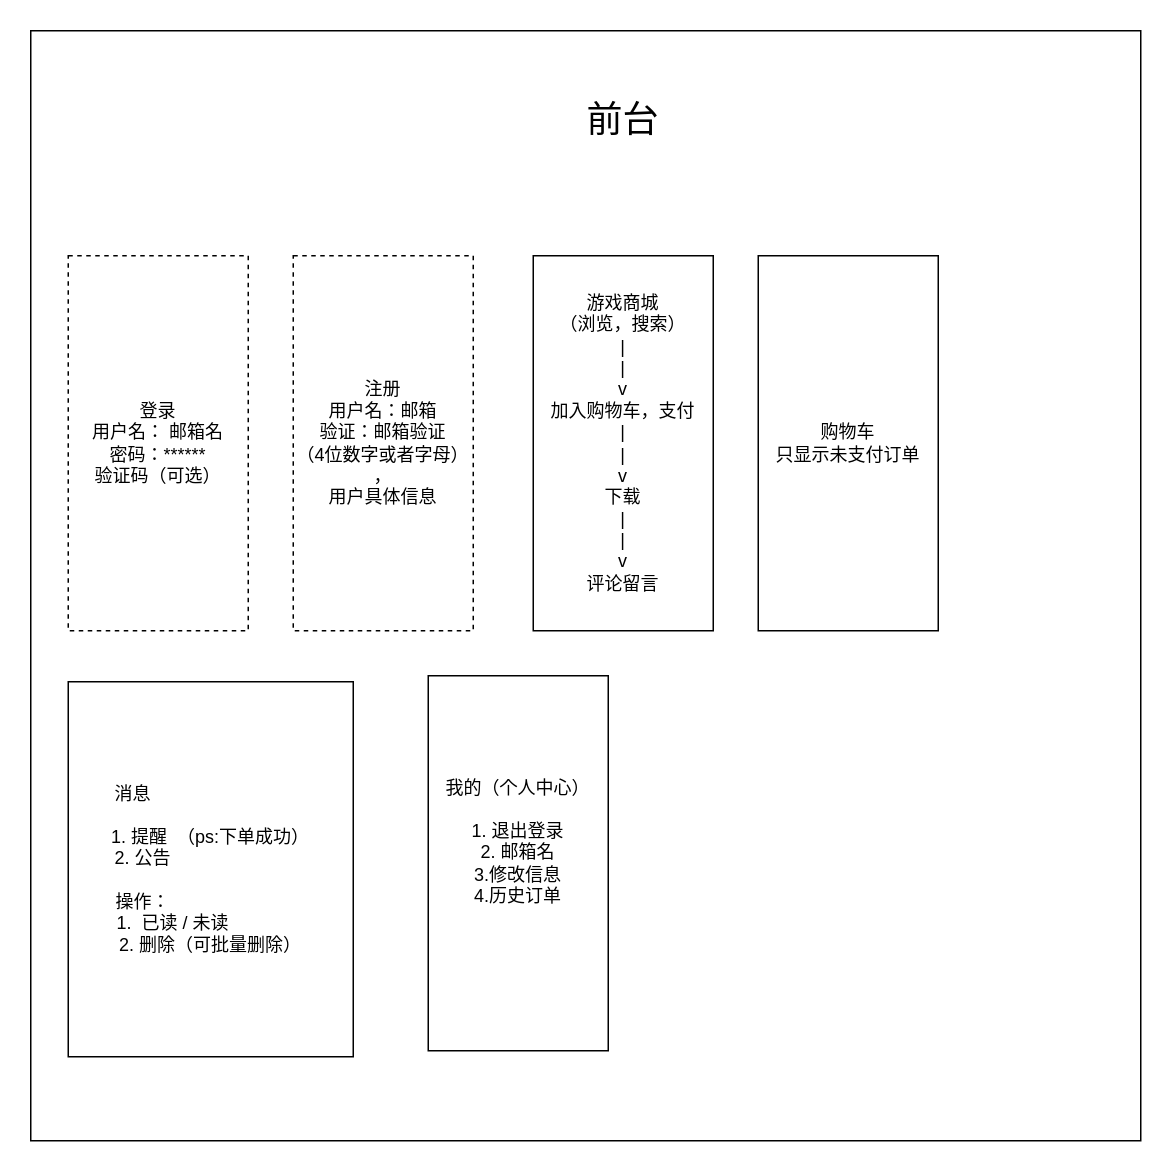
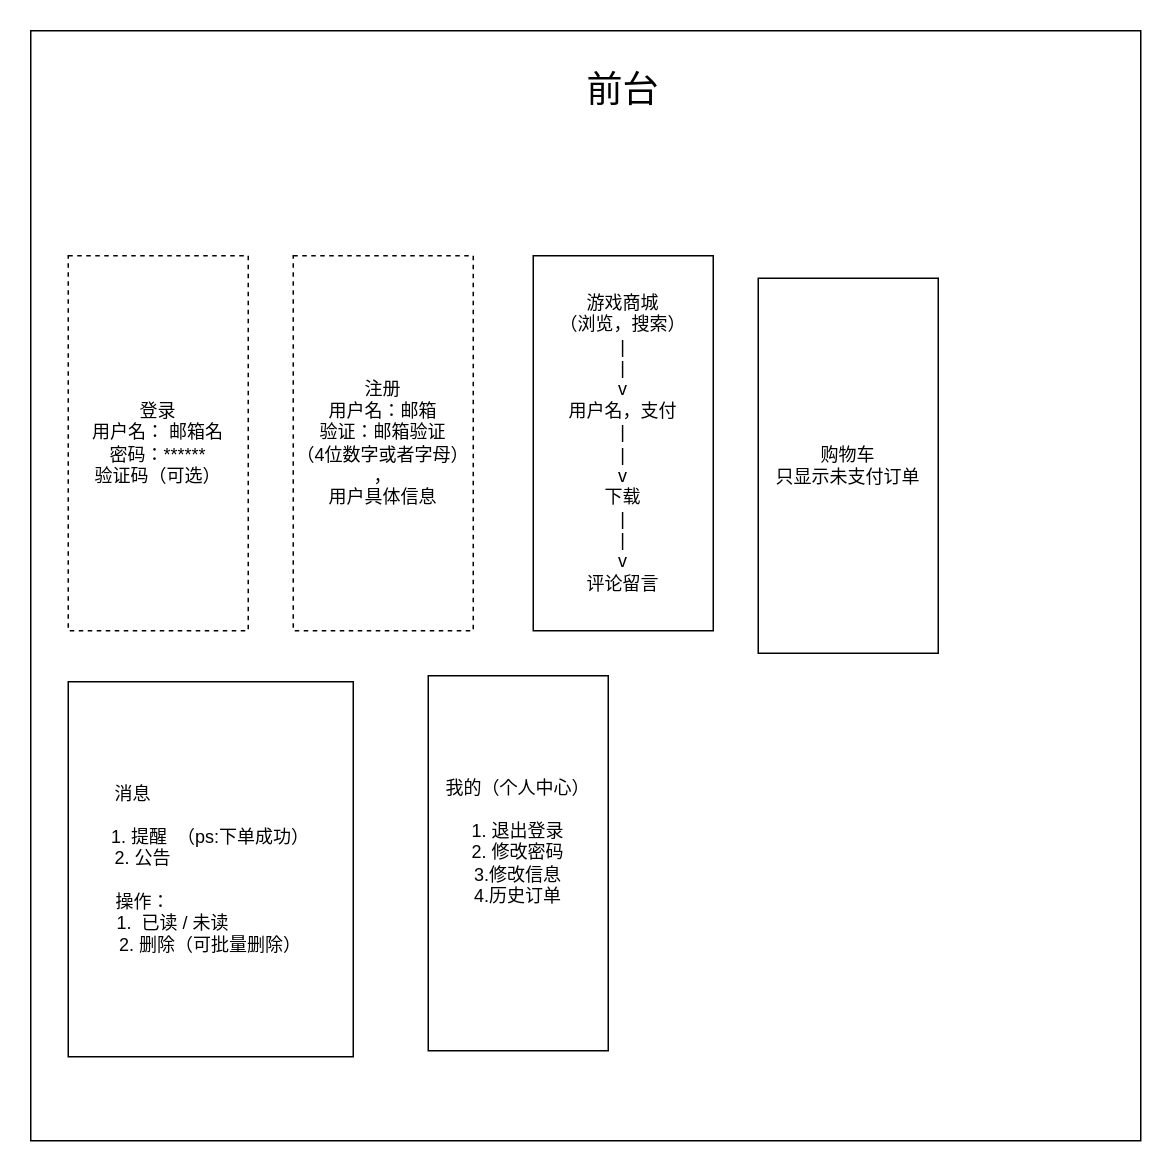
- <mxCell id="9" value="&lt;font style=&quot;font-size: 24px&quot;&gt;前台&lt;/font&gt;" style="text;html=1;strokeColor=none;fillColor=none;align=center;verticalAlign=middle;whiteSpace=wrap;rounded=0;" vertex="1" parent="1"><mxGeometry x="350" y="60" width="130" height="40" as="geometry" /></mxCell>
+ <mxCell id="9" value="&lt;font style=&quot;font-size: 24px&quot;&gt;前台&lt;/font&gt;" style="text;html=1;strokeColor=none;fillColor=none;align=center;verticalAlign=middle;whiteSpace=wrap;rounded=0;" vertex="1" parent="1"><mxGeometry x="350" y="40" width="130" height="40" as="geometry" /></mxCell>
- <mxCell id="5" value="游戏商城&lt;br&gt;（浏览，搜索）&lt;br&gt;|&lt;br&gt;|&lt;br&gt;v&lt;br&gt;加入购物车，支付&lt;br&gt;|&lt;br&gt;|&lt;br&gt;v&lt;br&gt;下载&lt;br&gt;|&lt;br&gt;|&lt;br&gt;v&lt;br&gt;评论留言&lt;br&gt;" style="rounded=0;whiteSpace=wrap;html=1;" vertex="1" parent="1"><mxGeometry x="355" y="170" width="120" height="250" as="geometry" /></mxCell>
+ <mxCell id="5" value="游戏商城&lt;br&gt;（浏览，搜索）&lt;br&gt;|&lt;br&gt;|&lt;br&gt;v&lt;br&gt;用户名，支付&lt;br&gt;|&lt;br&gt;|&lt;br&gt;v&lt;br&gt;下载&lt;br&gt;|&lt;br&gt;|&lt;br&gt;v&lt;br&gt;评论留言&lt;br&gt;" style="rounded=0;whiteSpace=wrap;html=1;" vertex="1" parent="1"><mxGeometry x="355" y="170" width="120" height="250" as="geometry" /></mxCell>
- <mxCell id="7" value="购物车&lt;br&gt;只显示未支付订单&lt;br&gt;" style="rounded=0;whiteSpace=wrap;html=1;" vertex="1" parent="1"><mxGeometry x="505" y="170" width="120" height="250" as="geometry" /></mxCell>
+ <mxCell id="7" value="购物车&lt;br&gt;只显示未支付订单&lt;br&gt;" style="rounded=0;whiteSpace=wrap;html=1;" vertex="1" parent="1"><mxGeometry x="505" y="185" width="120" height="250" as="geometry" /></mxCell>
- <mxCell id="8" value="我的（个人中心）&lt;br&gt;&lt;br&gt;1. 退出登录&lt;br&gt;2. 邮箱名&lt;br&gt;3.修改信息&lt;br&gt;4.历史订单&lt;br&gt;&lt;br&gt;&lt;br&gt;" style="rounded=0;whiteSpace=wrap;html=1;" vertex="1" parent="1"><mxGeometry x="285" y="450" width="120" height="250" as="geometry" /></mxCell>
+ <mxCell id="8" value="我的（个人中心）&lt;br&gt;&lt;br&gt;1. 退出登录&lt;br&gt;2. 修改密码&lt;br&gt;3.修改信息&lt;br&gt;4.历史订单&lt;br&gt;&lt;br&gt;&lt;br&gt;" style="rounded=0;whiteSpace=wrap;html=1;" vertex="1" parent="1"><mxGeometry x="285" y="450" width="120" height="250" as="geometry" /></mxCell>
